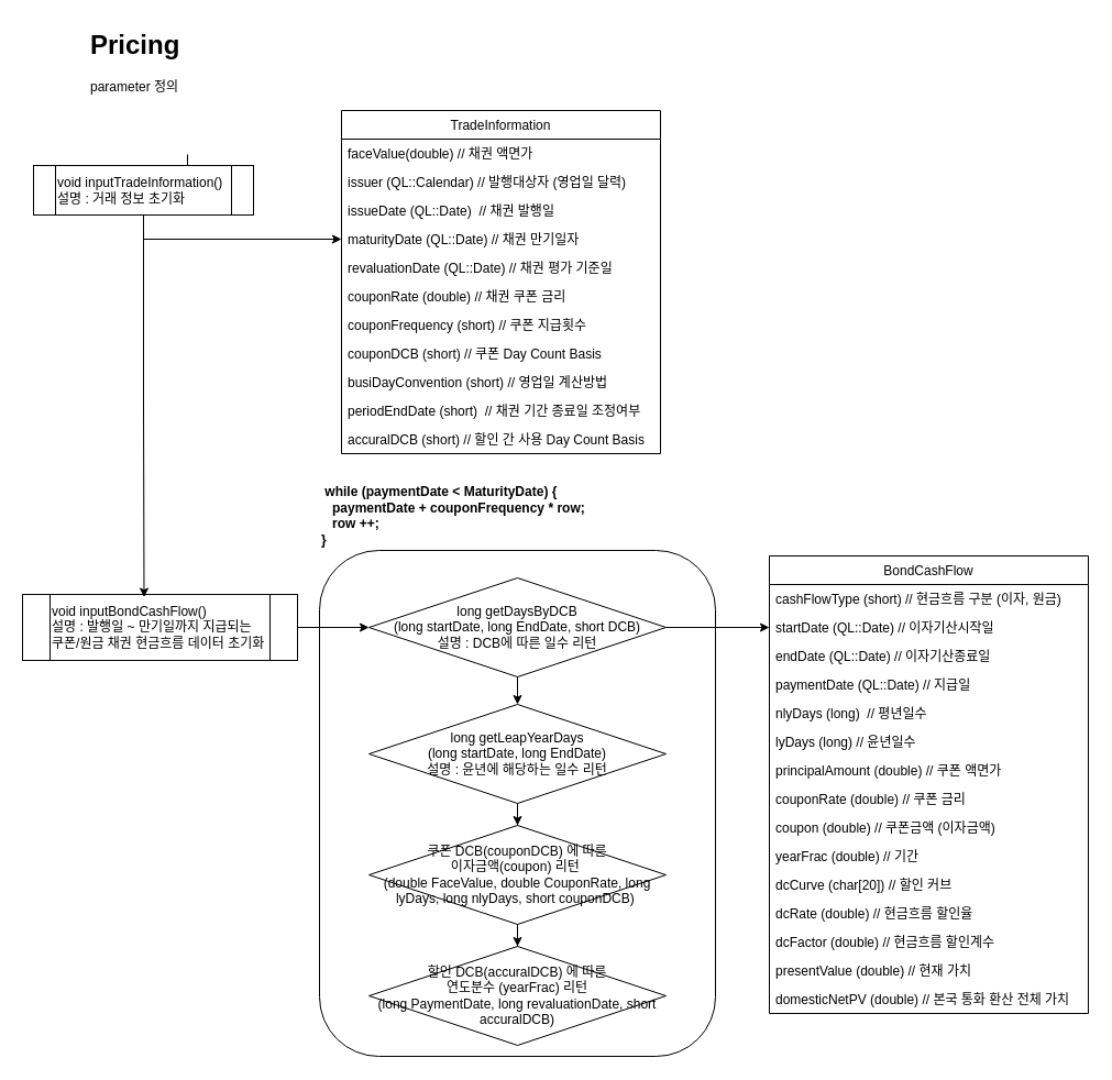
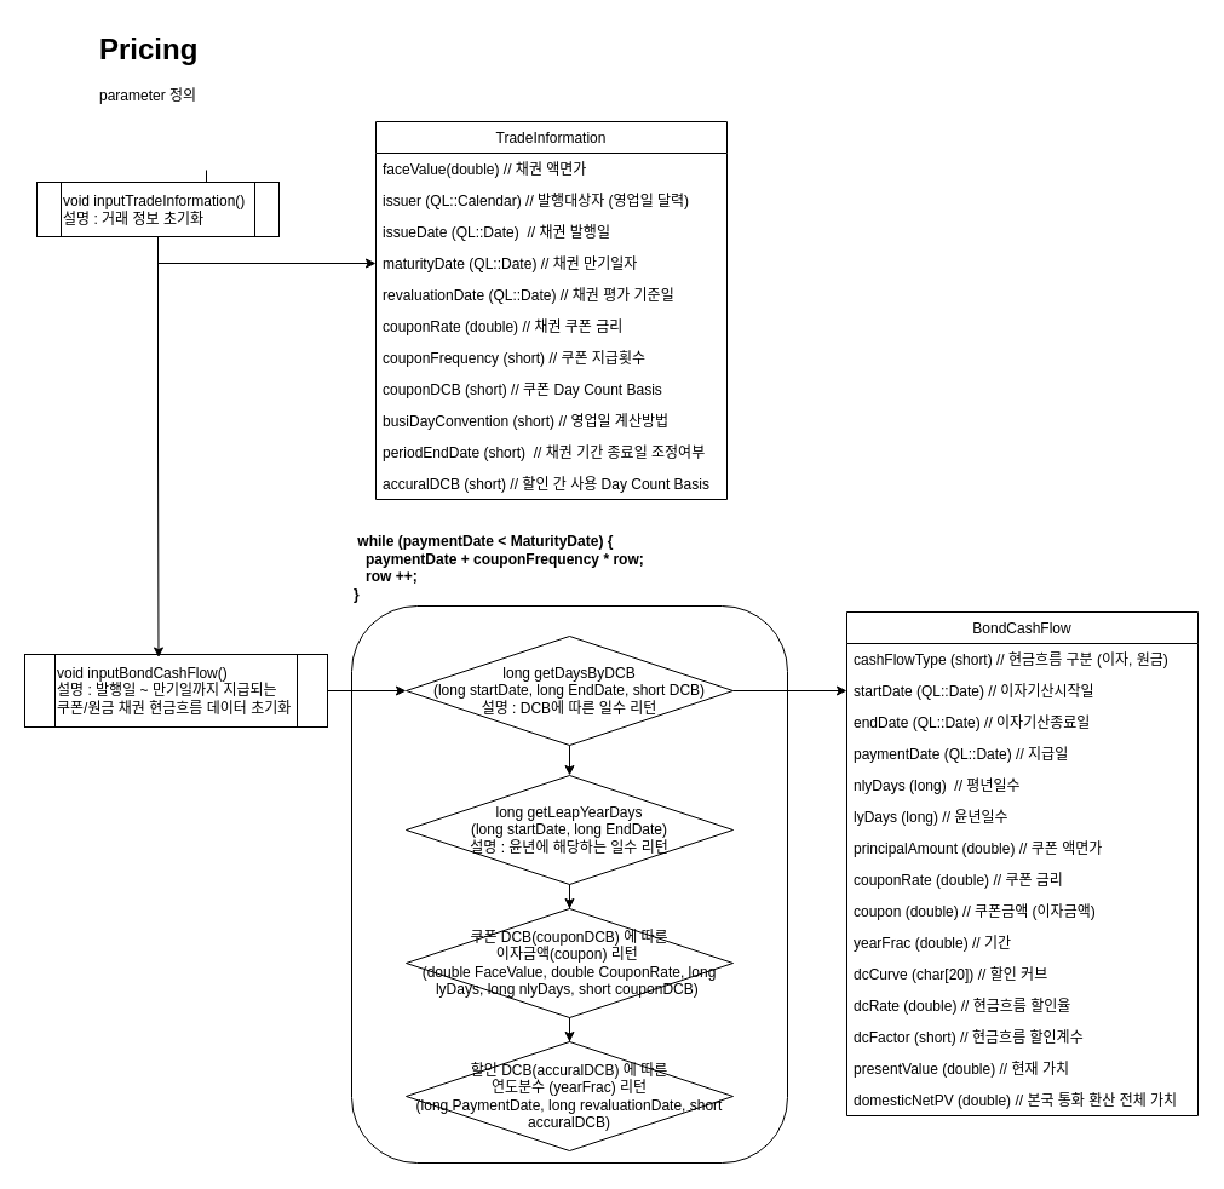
- <mxCell id="30" value="dcFactor (double) // 현금흐름 할인계수" style="text;align=left;verticalAlign=top;spacingLeft=4;spacingRight=4;overflow=hidden;rotatable=0;points=[[0,0.5],[1,0.5]];portConstraint=eastwest;rounded=0;shadow=0;html=0;labelBackgroundColor=none;" parent="17" vertex="1"><mxGeometry y="338" width="290" height="26" as="geometry" /></mxCell>
+ <mxCell id="30" value="dcFactor (short) // 현금흐름 할인계수" style="text;align=left;verticalAlign=top;spacingLeft=4;spacingRight=4;overflow=hidden;rotatable=0;points=[[0,0.5],[1,0.5]];portConstraint=eastwest;rounded=0;shadow=0;html=0;labelBackgroundColor=none;" parent="17" vertex="1"><mxGeometry y="338" width="290" height="26" as="geometry" /></mxCell>
